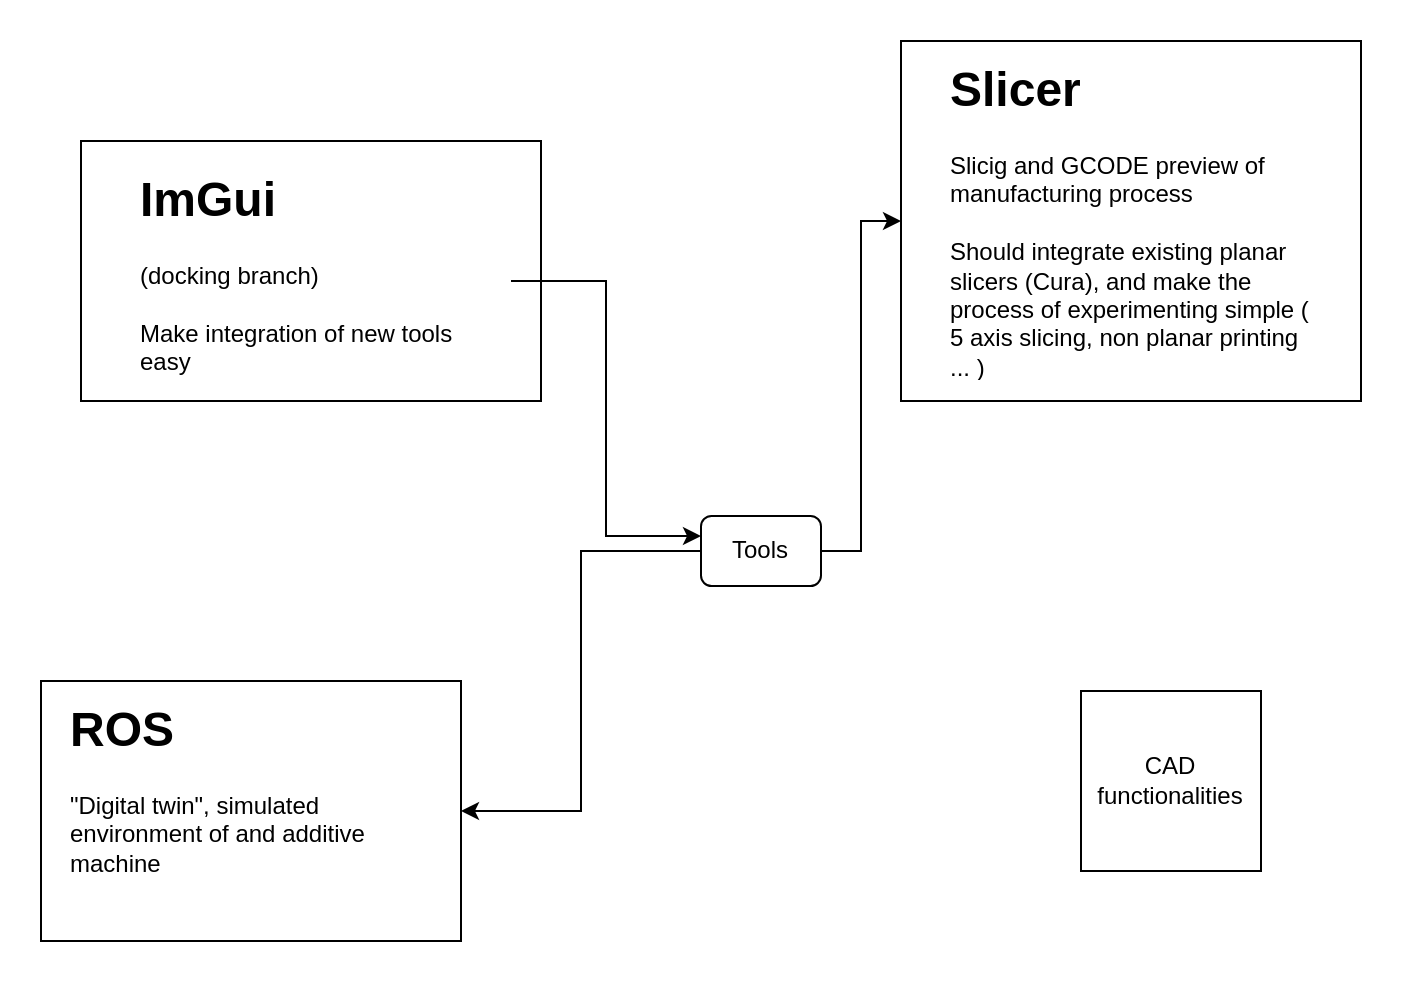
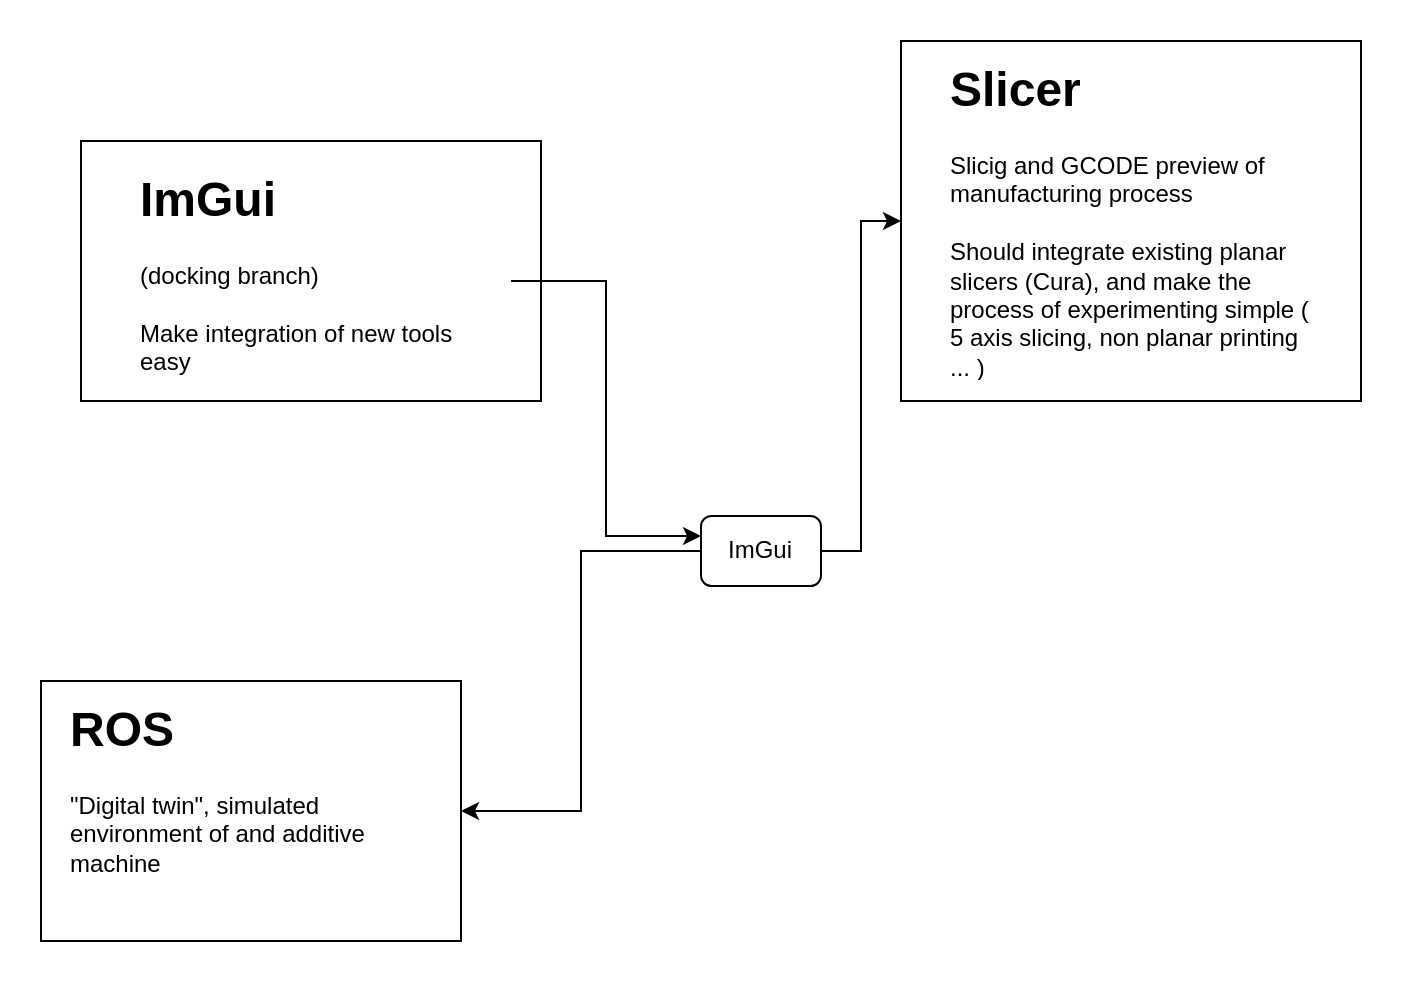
- <mxCell id="13" value="Tools" style="text;html=1;strokeColor=none;fillColor=none;align=center;verticalAlign=middle;whiteSpace=wrap;rounded=0;shadow=0;" vertex="1" parent="1"><mxGeometry x="350" y="260" width="60" height="30" as="geometry" /></mxCell>
+ <mxCell id="13" value="ImGui" style="text;html=1;strokeColor=none;fillColor=none;align=center;verticalAlign=middle;whiteSpace=wrap;rounded=0;shadow=0;" vertex="1" parent="1"><mxGeometry x="350" y="260" width="60" height="30" as="geometry" /></mxCell>
- <mxCell id="6" value="CAD functionalities" style="whiteSpace=wrap;html=1;aspect=fixed;" vertex="1" parent="1"><mxGeometry x="540" y="345" width="90" height="90" as="geometry" /></mxCell>
